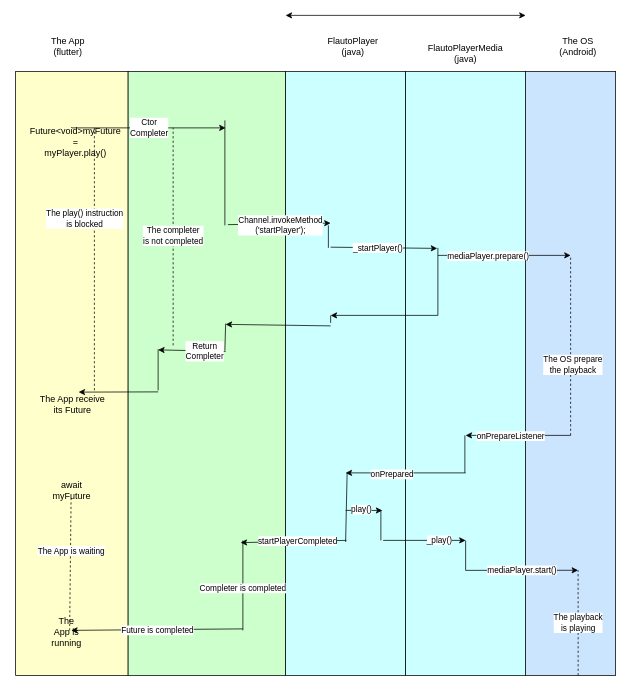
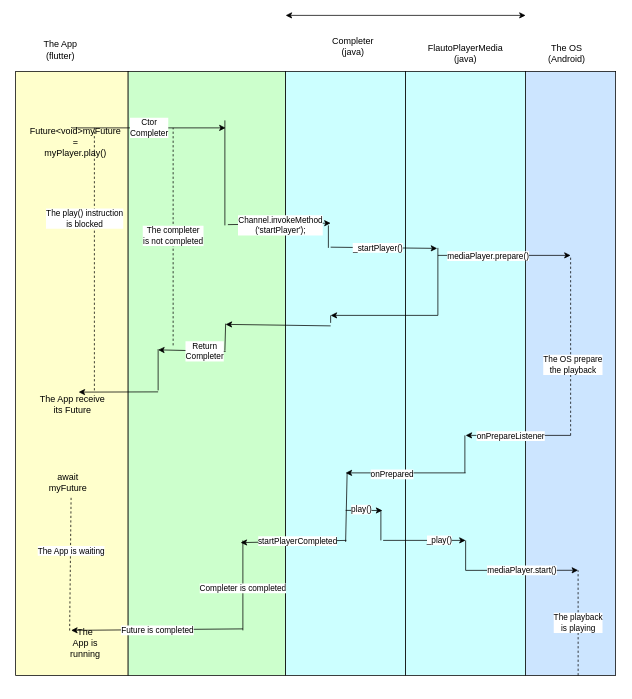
- <mxCell id="9" value="The App&lt;br&gt;(flutter)" style="text;html=1;strokeColor=none;fillColor=none;align=center;verticalAlign=middle;whiteSpace=wrap;rounded=0;" parent="7" vertex="1"><mxGeometry x="40" width="60" height="22.368" as="geometry" /></mxCell>
+ <mxCell id="9" value="The App&lt;br&gt;(flutter)" style="text;html=1;strokeColor=none;fillColor=none;align=center;verticalAlign=middle;whiteSpace=wrap;rounded=0;" parent="7" vertex="1"><mxGeometry x="30" y="5" width="60" height="22.368" as="geometry" /></mxCell>
- <mxCell id="19" value="FlautoPlayer&lt;br&gt;(java)" style="text;html=1;strokeColor=none;fillColor=none;align=center;verticalAlign=middle;whiteSpace=wrap;rounded=0;" parent="17" vertex="1"><mxGeometry x="40" width="100" height="22.368" as="geometry" /></mxCell>
+ <mxCell id="19" value="Completer&lt;br&gt;(java)" style="text;html=1;strokeColor=none;fillColor=none;align=center;verticalAlign=middle;whiteSpace=wrap;rounded=0;" parent="17" vertex="1"><mxGeometry x="40" width="100" height="22.368" as="geometry" /></mxCell>
- <mxCell id="6" value="The OS&lt;br&gt;(Android)" style="text;html=1;strokeColor=none;fillColor=none;align=center;verticalAlign=middle;whiteSpace=wrap;rounded=0;" parent="4" vertex="1"><mxGeometry x="40" width="60" height="22.368" as="geometry" /></mxCell>
+ <mxCell id="6" value="The OS&lt;br&gt;(Android)" style="text;html=1;strokeColor=none;fillColor=none;align=center;verticalAlign=middle;whiteSpace=wrap;rounded=0;" parent="4" vertex="1"><mxGeometry x="25" y="10" width="60" height="22.368" as="geometry" /></mxCell>
- <mxCell id="12" value="await myFuture" style="text;html=1;strokeColor=none;fillColor=none;align=center;verticalAlign=middle;whiteSpace=wrap;rounded=0;" parent="7" vertex="1"><mxGeometry x="55" y="591.579" width="40" height="22.368" as="geometry" /></mxCell>
+ <mxCell id="12" value="await myFuture" style="text;html=1;strokeColor=none;fillColor=none;align=center;verticalAlign=middle;whiteSpace=wrap;rounded=0;" parent="7" vertex="1"><mxGeometry x="50" y="581.579" width="40" height="22.368" as="geometry" /></mxCell>
- <mxCell id="65" value="The App is running" style="text;html=1;strokeColor=none;fillColor=none;align=center;verticalAlign=middle;whiteSpace=wrap;rounded=0;" parent="1" vertex="1"><mxGeometry x="68" y="832" width="40" height="20" as="geometry" /></mxCell>
+ <mxCell id="65" value="The App is running" style="text;html=1;strokeColor=none;fillColor=none;align=center;verticalAlign=middle;whiteSpace=wrap;rounded=0;" parent="1" vertex="1"><mxGeometry x="93" y="847" width="40" height="20" as="geometry" /></mxCell>
